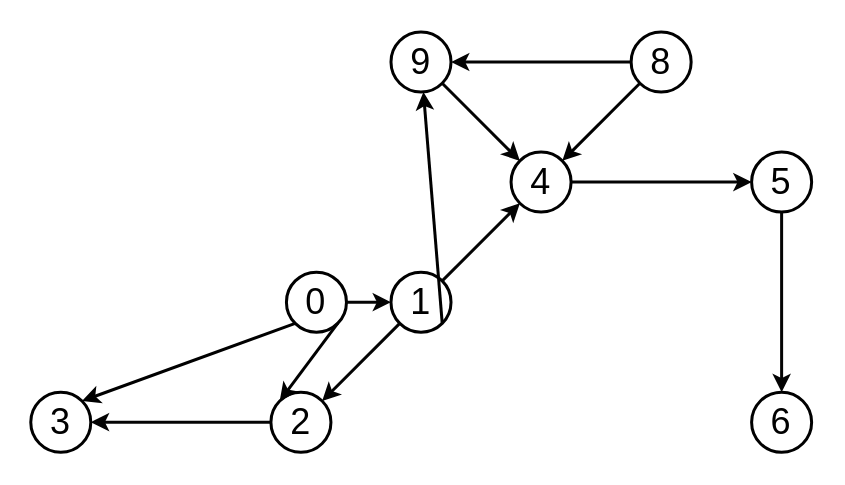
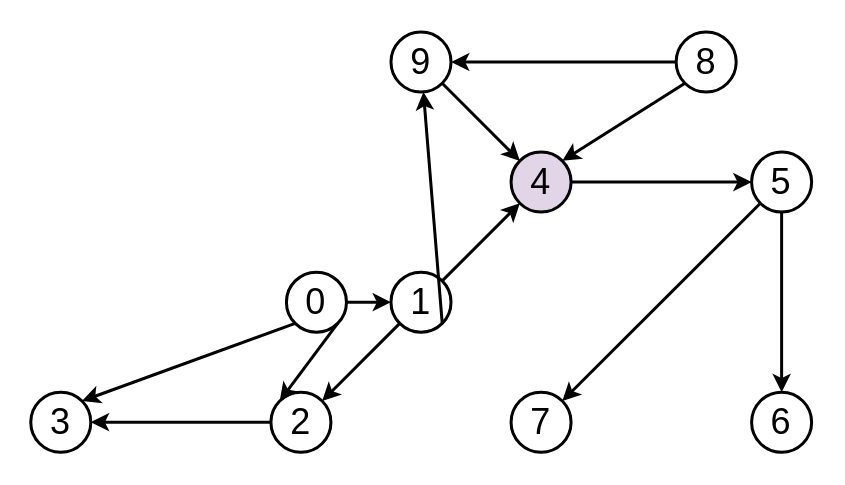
- <mxCell id="9" value="&lt;font face=&quot;Helvetica&quot; style=&quot;font-size: 24px;&quot;&gt;8&lt;/font&gt;" style="ellipse;whiteSpace=wrap;html=1;aspect=fixed;strokeWidth=2;" parent="1" vertex="1"><mxGeometry x="420" y="20.74" width="40" height="40" as="geometry" /></mxCell>
+ <mxCell id="9" value="&lt;font face=&quot;Helvetica&quot; style=&quot;font-size: 24px;&quot;&gt;8&lt;/font&gt;" style="ellipse;whiteSpace=wrap;html=1;aspect=fixed;strokeWidth=2;" parent="1" vertex="1"><mxGeometry x="450" y="20.74" width="40" height="40" as="geometry" /></mxCell>
- <mxCell id="6" value="&lt;font face=&quot;Helvetica&quot; style=&quot;font-size: 24px;&quot;&gt;4&lt;/font&gt;" style="ellipse;whiteSpace=wrap;html=1;aspect=fixed;strokeWidth=2;" parent="1" vertex="1"><mxGeometry x="340" y="100.74" width="40" height="40" as="geometry" /></mxCell>
+ <mxCell id="6" value="&lt;font face=&quot;Helvetica&quot; style=&quot;font-size: 24px;&quot;&gt;4&lt;/font&gt;" style="ellipse;whiteSpace=wrap;html=1;aspect=fixed;strokeWidth=2;fillColor=#e1d5e7;" parent="1" vertex="1"><mxGeometry x="340" y="100.74" width="40" height="40" as="geometry" /></mxCell>
+ <mxCell id="21" value="" style="endArrow=classic;html=1;rounded=0;exitX=0;exitY=1;exitDx=0;exitDy=0;strokeWidth=2;entryX=1;entryY=0;entryDx=0;entryDy=0;" parent="1" source="10" target="7" edge="1"><mxGeometry width="50" height="50" relative="1" as="geometry"><mxPoint x="530" y="150.74" as="sourcePoint" /><mxPoint x="530" y="270.74" as="targetPoint" /></mxGeometry></mxCell>
+ <mxCell id="7" value="&lt;font face=&quot;Helvetica&quot; style=&quot;font-size: 24px;&quot;&gt;7&lt;/font&gt;" style="ellipse;whiteSpace=wrap;html=1;aspect=fixed;strokeWidth=2;" parent="1" vertex="1"><mxGeometry x="340" y="260.74" width="40" height="40" as="geometry" /></mxCell>
